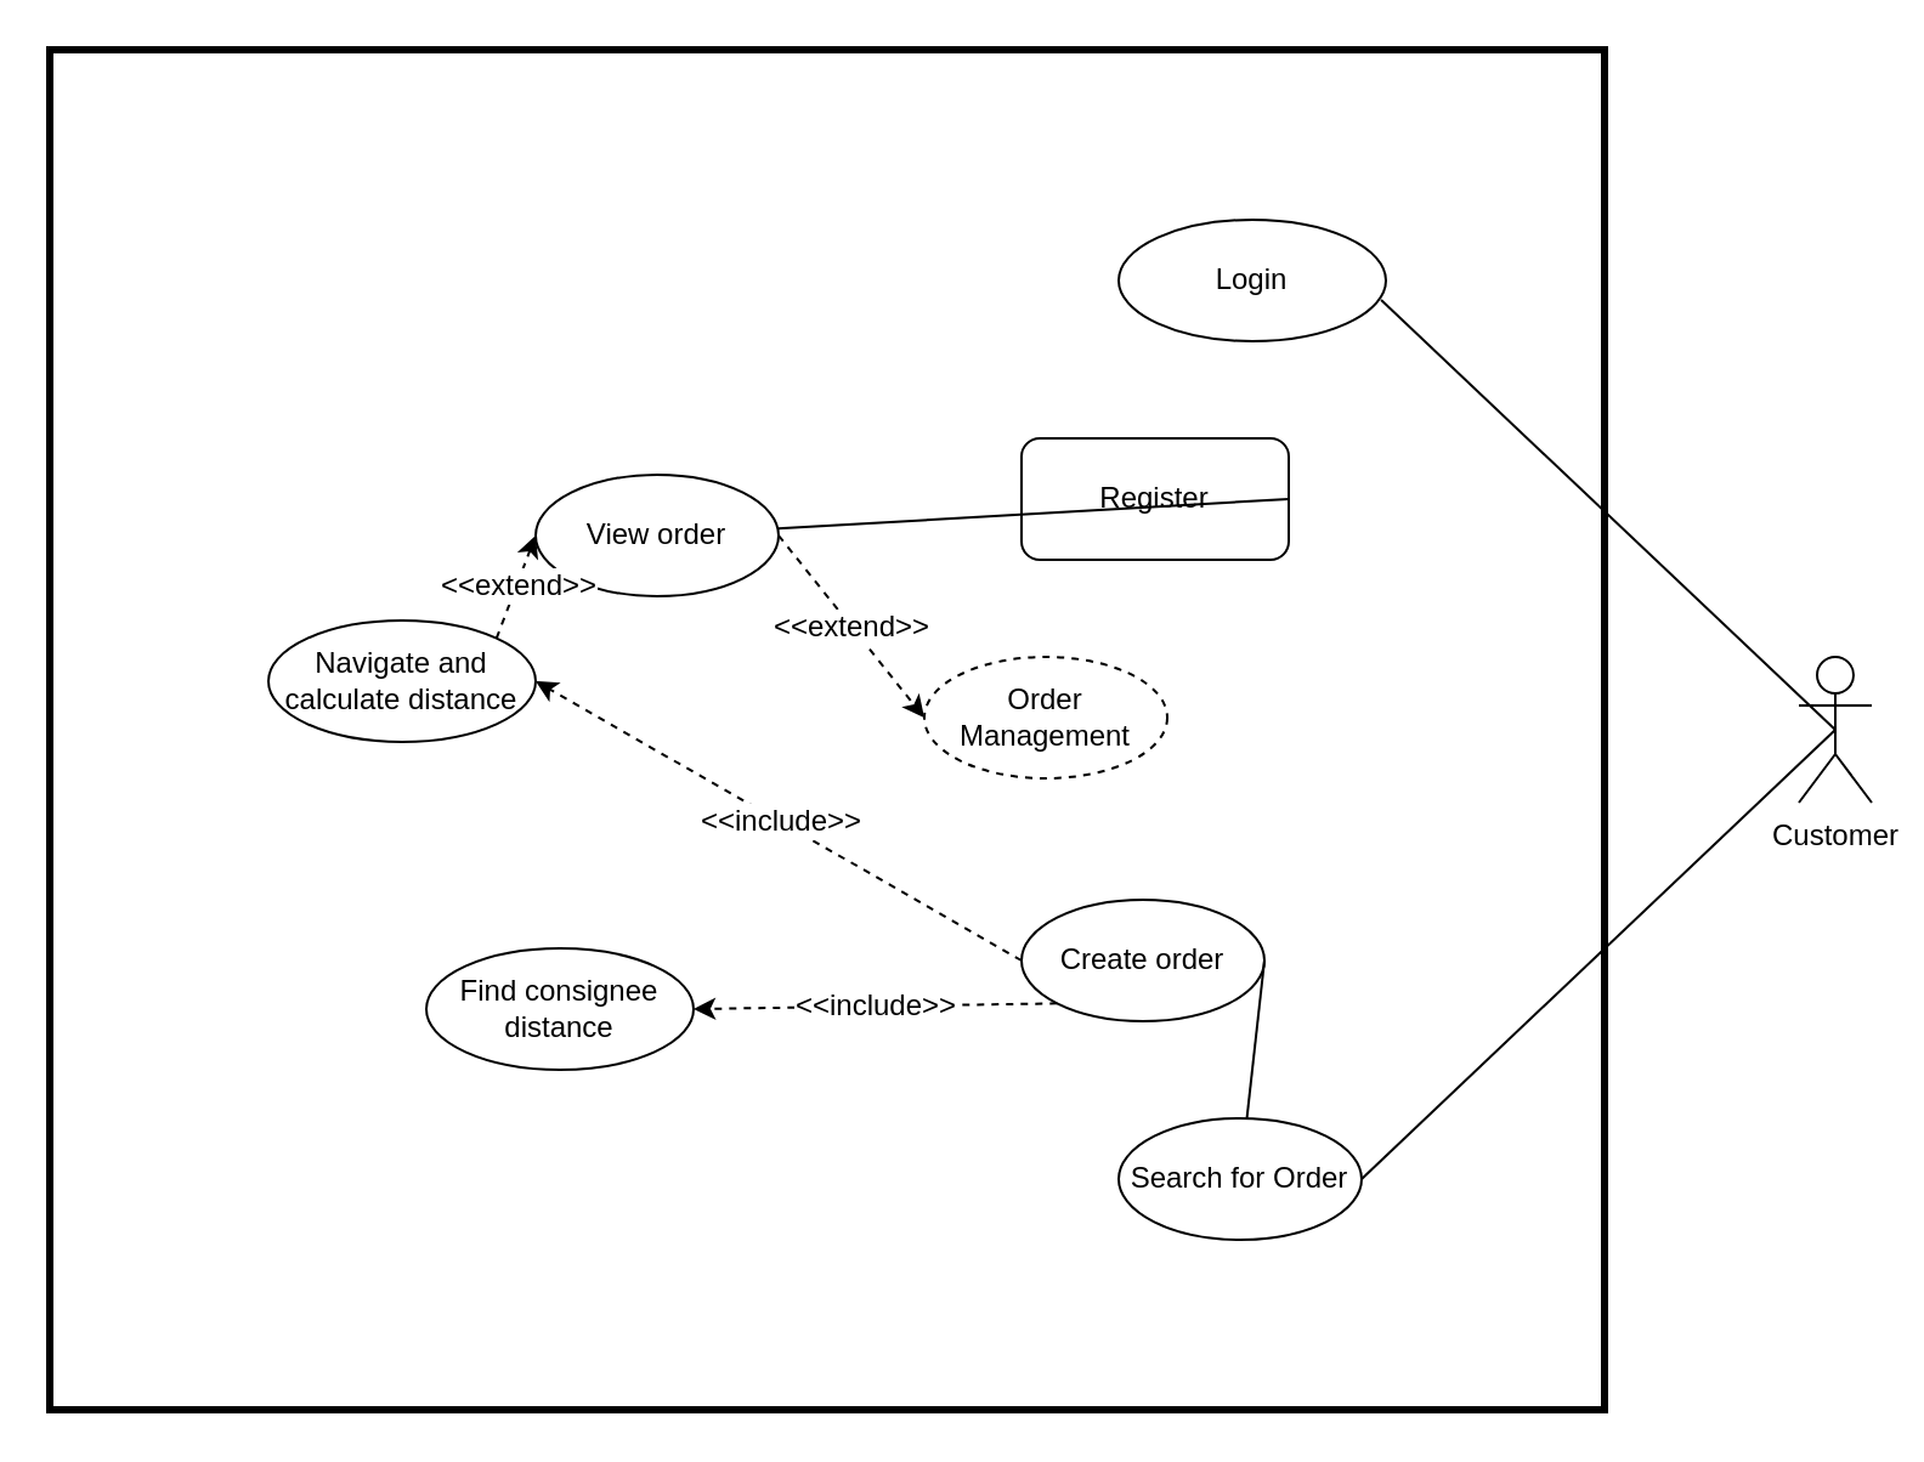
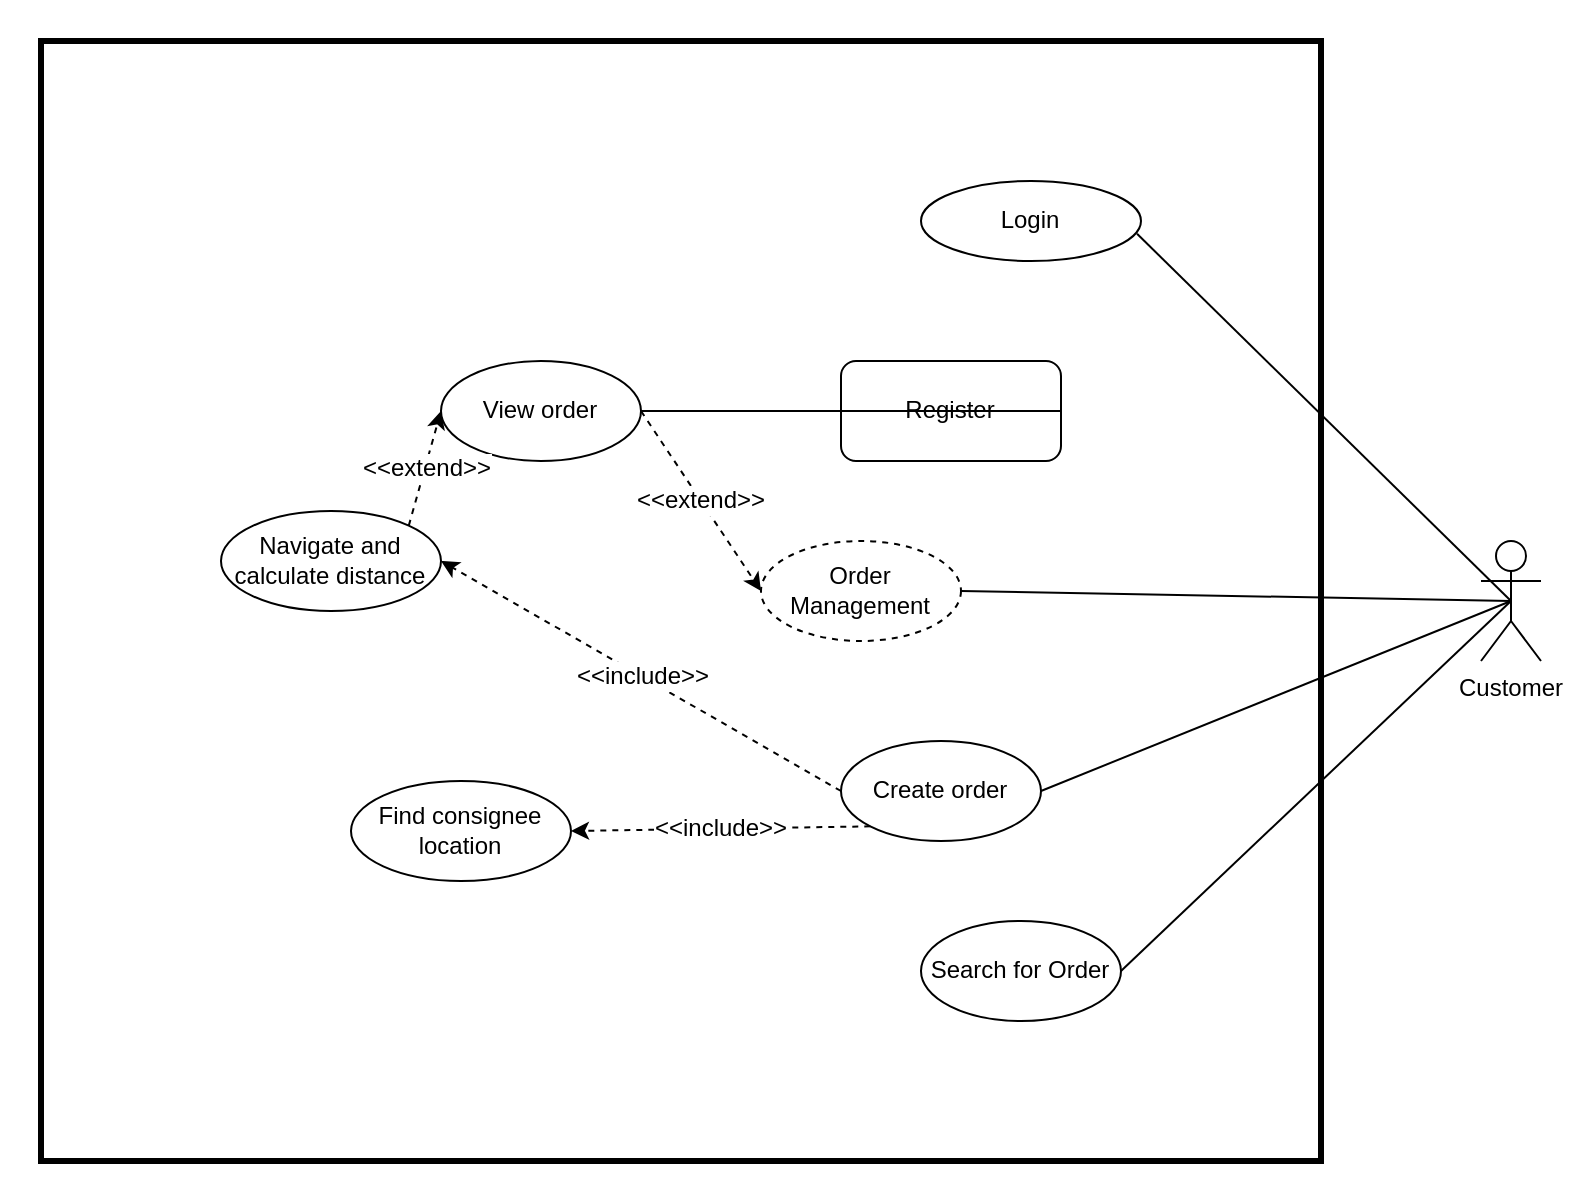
- <mxCell id="4" value="Login" style="ellipse;whiteSpace=wrap;html=1;fillColor=none;fontStyle=0;fontSize=12;" parent="1" vertex="1"><mxGeometry x="460" y="90" width="110" height="50" as="geometry" /></mxCell>
+ <mxCell id="4" value="Login" style="ellipse;whiteSpace=wrap;html=1;fillColor=none;fontStyle=0;fontSize=12;" parent="1" vertex="1"><mxGeometry x="460" y="90" width="110" height="40" as="geometry" /></mxCell>
- <mxCell id="14" value="View order" style="ellipse;whiteSpace=wrap;html=1;fillColor=none;fontStyle=0;fontSize=12;" parent="1" vertex="1"><mxGeometry x="220" y="195" width="100" height="50" as="geometry" /></mxCell>
+ <mxCell id="14" value="View order" style="ellipse;whiteSpace=wrap;html=1;fillColor=none;fontStyle=0;fontSize=12;" parent="1" vertex="1"><mxGeometry x="220" y="180" width="100" height="50" as="geometry" /></mxCell>
+ <mxCell id="9" value="" style="endArrow=none;html=1;rounded=0;entryX=0.5;entryY=0.5;entryDx=0;entryDy=0;entryPerimeter=0;exitX=1;exitY=0.5;exitDx=0;exitDy=0;fontStyle=0;fontSize=12;" parent="1" source="8" target="2" edge="1"><mxGeometry width="50" height="50" relative="1" as="geometry"><mxPoint x="370" y="340" as="sourcePoint" /><mxPoint x="420" y="290" as="targetPoint" /></mxGeometry></mxCell>
- <mxCell id="22" value="Find consignee distance" style="ellipse;whiteSpace=wrap;html=1;fillColor=none;fontStyle=0;fontSize=12;" parent="1" vertex="1"><mxGeometry x="175" y="390" width="110" height="50" as="geometry" /></mxCell>
+ <mxCell id="22" value="Find consignee location" style="ellipse;whiteSpace=wrap;html=1;fillColor=none;fontStyle=0;fontSize=12;" parent="1" vertex="1"><mxGeometry x="175" y="390" width="110" height="50" as="geometry" /></mxCell>
- <mxCell id="13" value="" style="endArrow=none;html=1;rounded=0;exitX=1;exitY=0.5;exitDx=0;exitDy=0;fontStyle=0;fontSize=12;" parent="1" source="12" target="10" edge="1"><mxGeometry width="50" height="50" relative="1" as="geometry"><mxPoint x="370" y="350" as="sourcePoint" /><mxPoint x="420" y="300" as="targetPoint" /></mxGeometry></mxCell>
+ <mxCell id="13" value="" style="endArrow=none;html=1;rounded=0;entryX=0.5;entryY=0.5;entryDx=0;entryDy=0;entryPerimeter=0;exitX=1;exitY=0.5;exitDx=0;exitDy=0;fontStyle=0;fontSize=12;" parent="1" source="12" target="2" edge="1"><mxGeometry width="50" height="50" relative="1" as="geometry"><mxPoint x="370" y="350" as="sourcePoint" /><mxPoint x="420" y="300" as="targetPoint" /></mxGeometry></mxCell>
